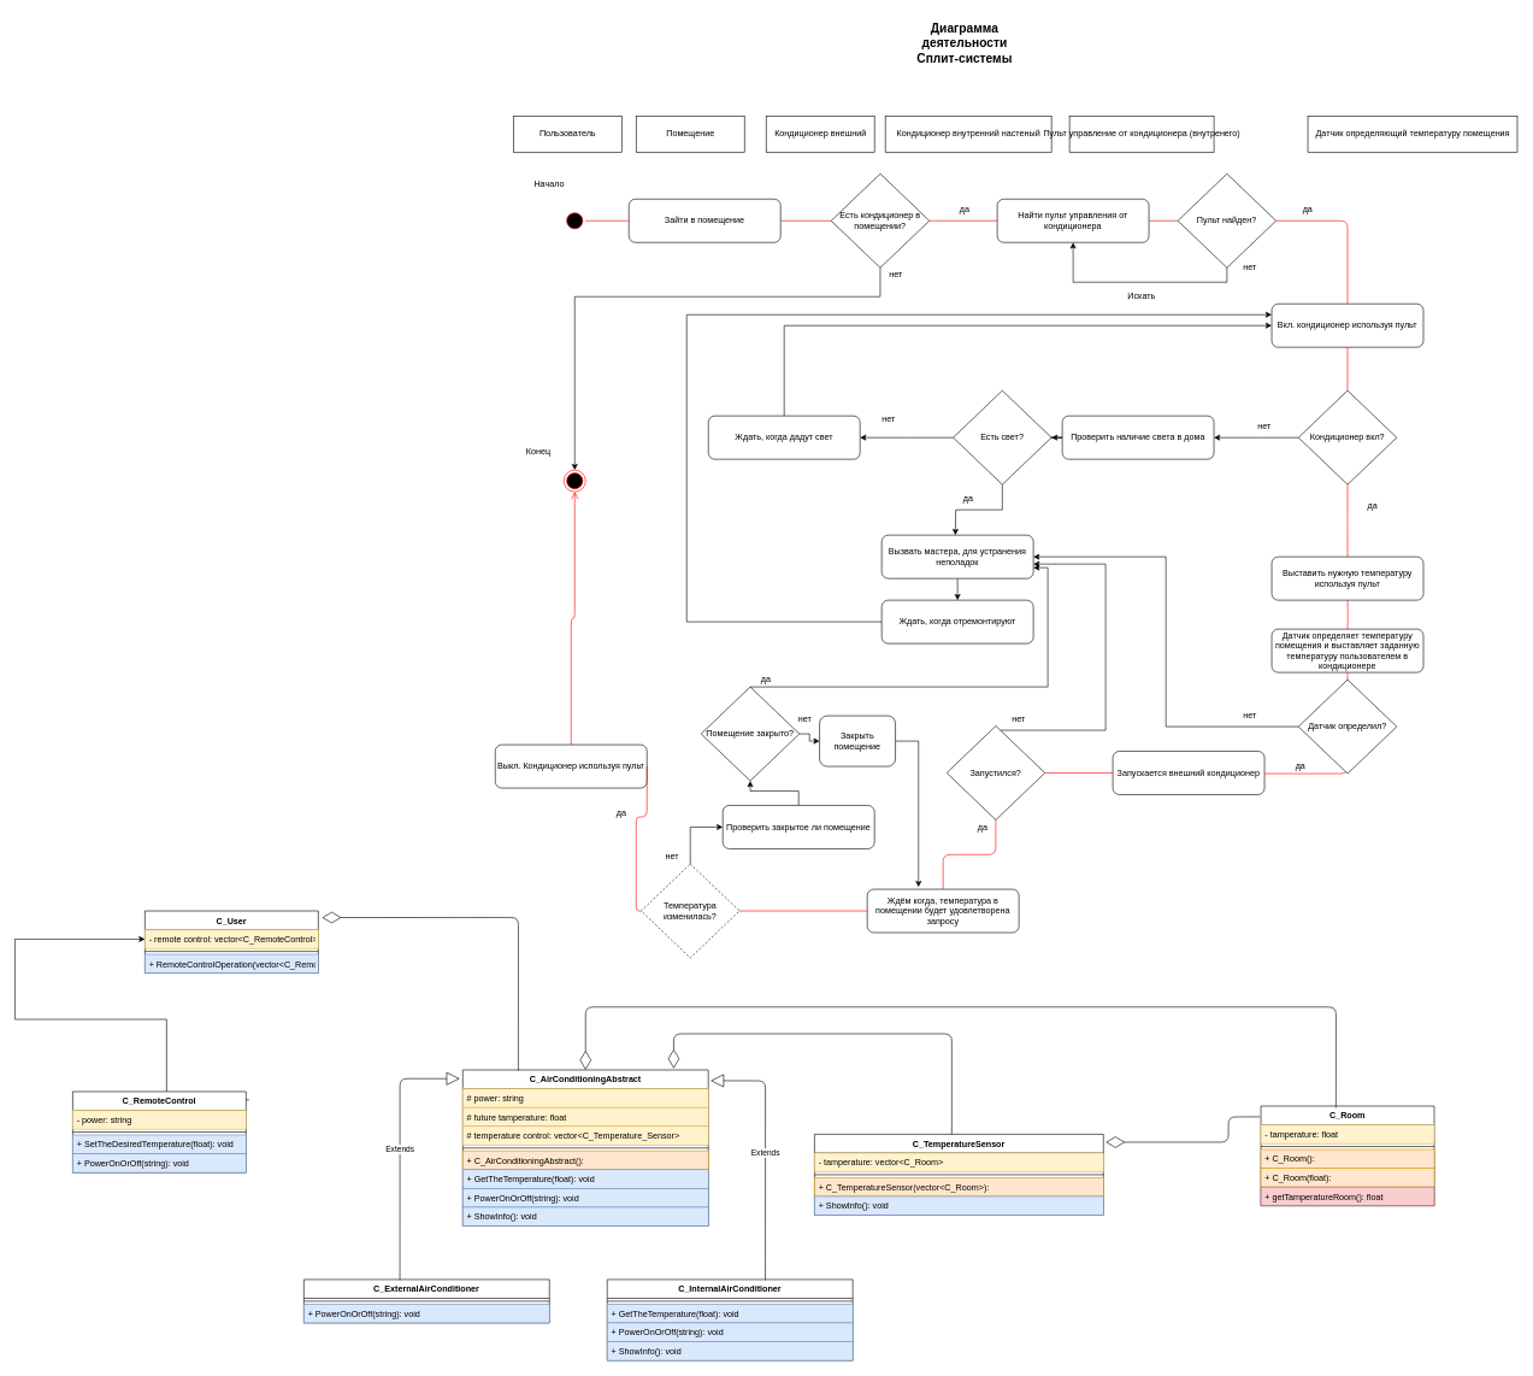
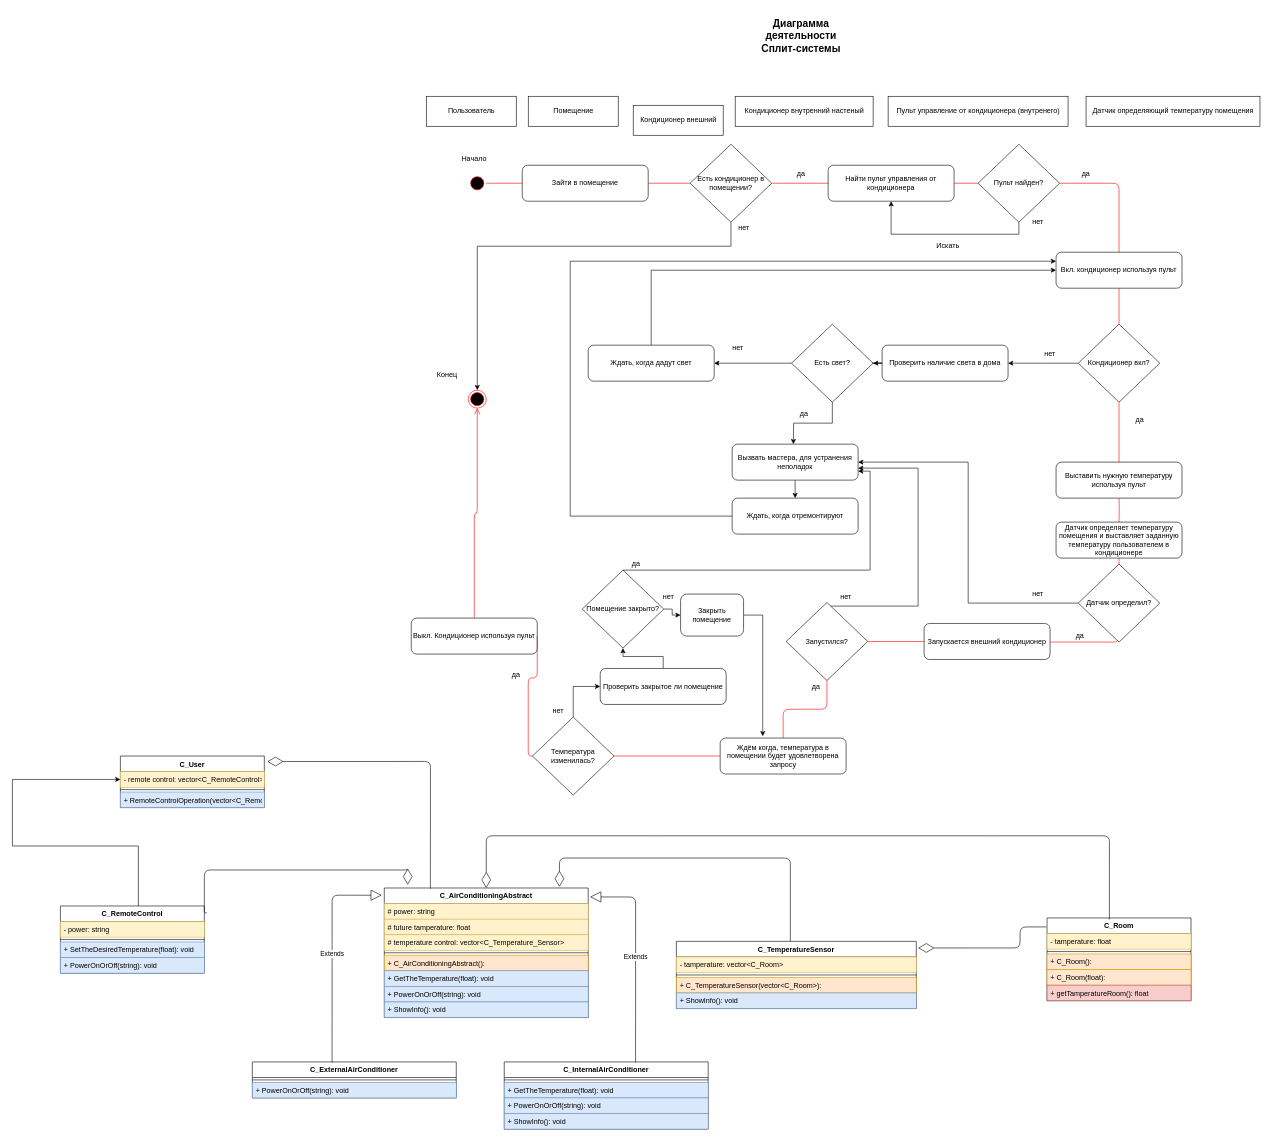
- <mxCell id="4" value="Кондиционер внешний" style="html=1;" vertex="1" parent="1"><mxGeometry x="1060" y="160" width="150" height="50" as="geometry" /></mxCell>
+ <mxCell id="4" value="Кондиционер внешний" style="html=1;" vertex="1" parent="1"><mxGeometry x="1055" y="175" width="150" height="50" as="geometry" /></mxCell>
- <mxCell id="7" value="Пульт управление от кондиционера (внутренего)" style="html=1;" vertex="1" parent="1"><mxGeometry x="1480" y="160" width="200" height="50" as="geometry" /></mxCell>
+ <mxCell id="7" value="Пульт управление от кондиционера (внутренего)" style="html=1;" vertex="1" parent="1"><mxGeometry x="1480" y="160" width="300" height="50" as="geometry" /></mxCell>
- <mxCell id="29" value="Начало" style="text;html=1;strokeColor=none;fillColor=none;align=center;verticalAlign=middle;whiteSpace=wrap;rounded=0;" vertex="1" parent="1"><mxGeometry x="740" y="245" width="40" height="20" as="geometry" /></mxCell>
+ <mxCell id="29" value="Начало" style="text;html=1;strokeColor=none;fillColor=none;align=center;verticalAlign=middle;whiteSpace=wrap;rounded=0;" vertex="1" parent="1"><mxGeometry x="770" y="255" width="40" height="20" as="geometry" /></mxCell>
- <mxCell id="69" value="Температура изменилась?" style="rhombus;whiteSpace=wrap;html=1;dashed=1;" vertex="1" parent="1"><mxGeometry x="887" y="1195" width="136" height="130" as="geometry" /></mxCell>
+ <mxCell id="69" value="Температура изменилась?" style="rhombus;whiteSpace=wrap;html=1;" vertex="1" parent="1"><mxGeometry x="887" y="1195" width="136" height="130" as="geometry" /></mxCell>
+ <mxCell id="126" value="" style="endArrow=diamondThin;endFill=0;endSize=24;html=1;entryX=0.115;entryY=-0.025;entryDx=0;entryDy=0;exitX=1;exitY=0.089;exitDx=0;exitDy=0;exitPerimeter=0;entryPerimeter=0;" edge="1" parent="1" source="120" target="99"><mxGeometry width="160" relative="1" as="geometry"><mxPoint x="611.8" y="1741.88" as="sourcePoint" /><mxPoint x="340" y="1530.002" as="targetPoint" /><Array as="points"><mxPoint x="340" y="1450" /><mxPoint x="679" y="1450" /></Array></mxGeometry></mxCell>
